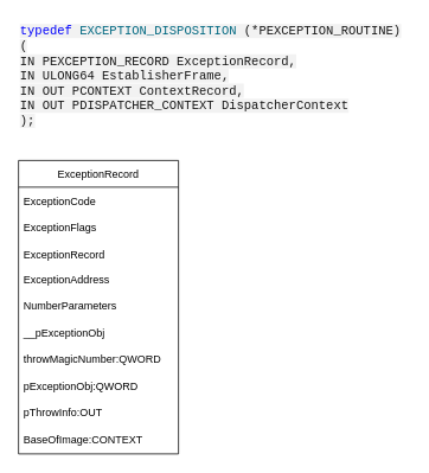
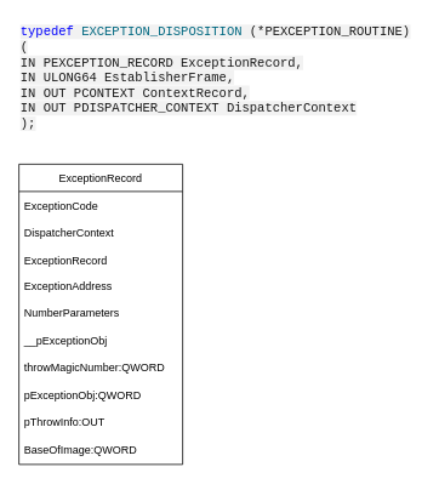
- <mxCell id="4" value="ExceptionFlags" style="text;strokeColor=none;fillColor=none;align=left;verticalAlign=middle;spacingLeft=4;spacingRight=4;overflow=hidden;points=[[0,0.5],[1,0.5]];portConstraint=eastwest;rotatable=0;" vertex="1" parent="2"><mxGeometry y="60" width="180" height="30" as="geometry" /></mxCell>
+ <mxCell id="4" value="DispatcherContext" style="text;strokeColor=none;fillColor=none;align=left;verticalAlign=middle;spacingLeft=4;spacingRight=4;overflow=hidden;points=[[0,0.5],[1,0.5]];portConstraint=eastwest;rotatable=0;" vertex="1" parent="2"><mxGeometry y="60" width="180" height="30" as="geometry" /></mxCell>
- <mxCell id="12" value="BaseOfImage:CONTEXT&#10;" style="text;strokeColor=none;fillColor=none;spacingLeft=4;spacingRight=4;overflow=hidden;rotatable=0;points=[[0,0.5],[1,0.5]];portConstraint=eastwest;fontSize=12;" vertex="1" parent="2"><mxGeometry y="300" width="180" height="30" as="geometry" /></mxCell>
+ <mxCell id="12" value="BaseOfImage:QWORD&#10;" style="text;strokeColor=none;fillColor=none;spacingLeft=4;spacingRight=4;overflow=hidden;rotatable=0;points=[[0,0.5],[1,0.5]];portConstraint=eastwest;fontSize=12;" vertex="1" parent="2"><mxGeometry y="300" width="180" height="30" as="geometry" /></mxCell>
